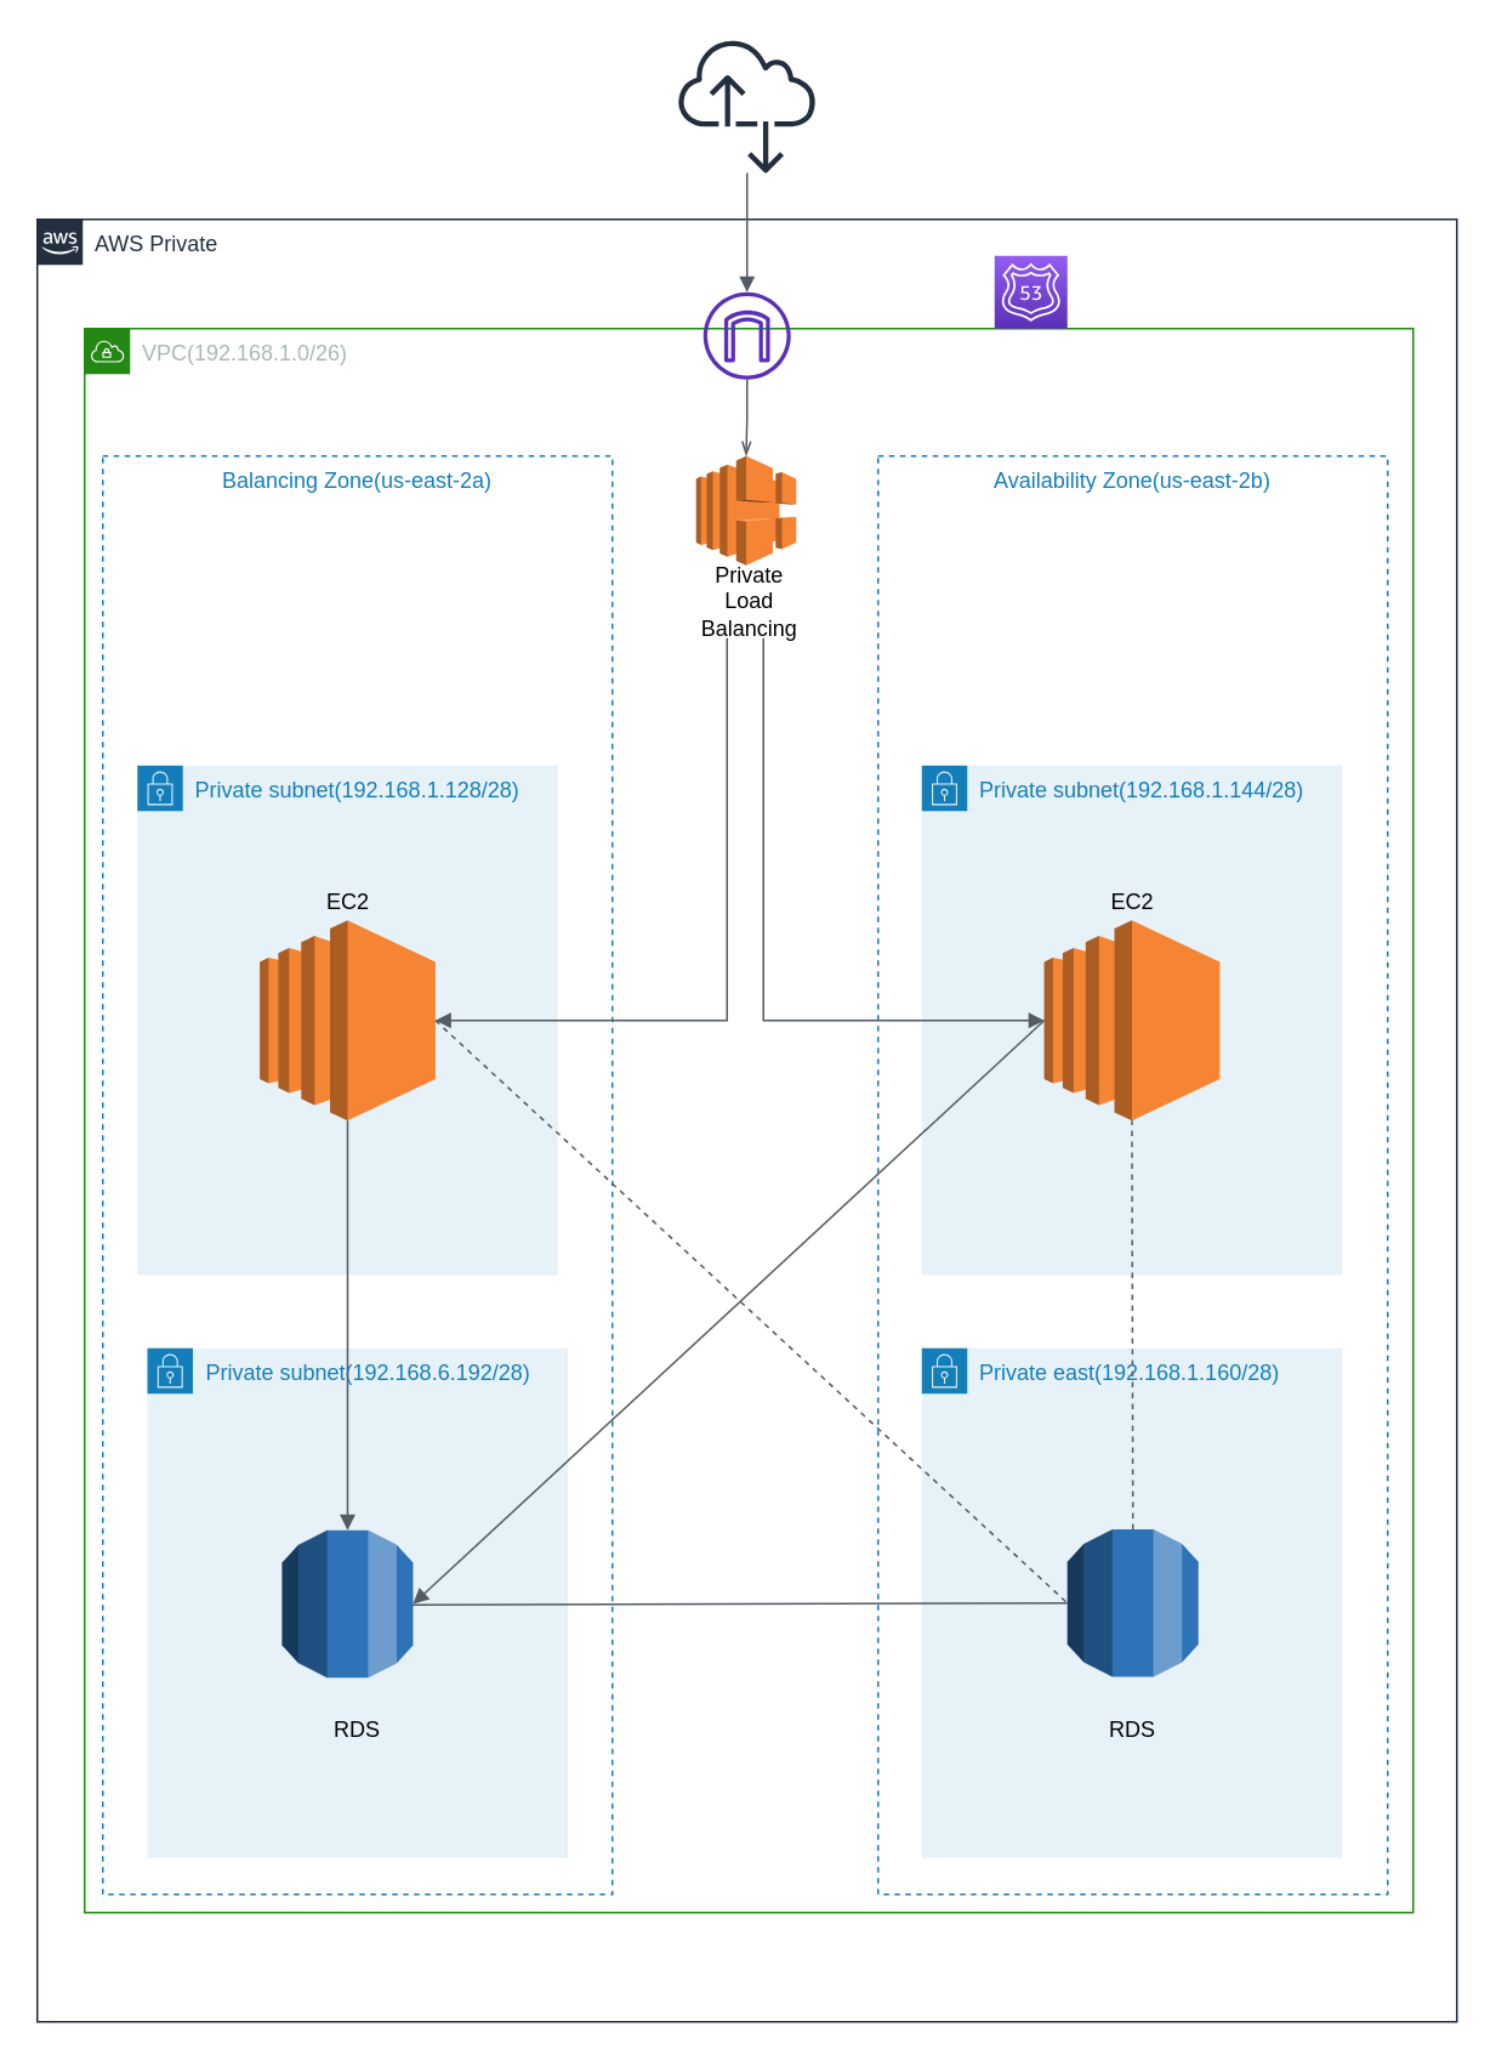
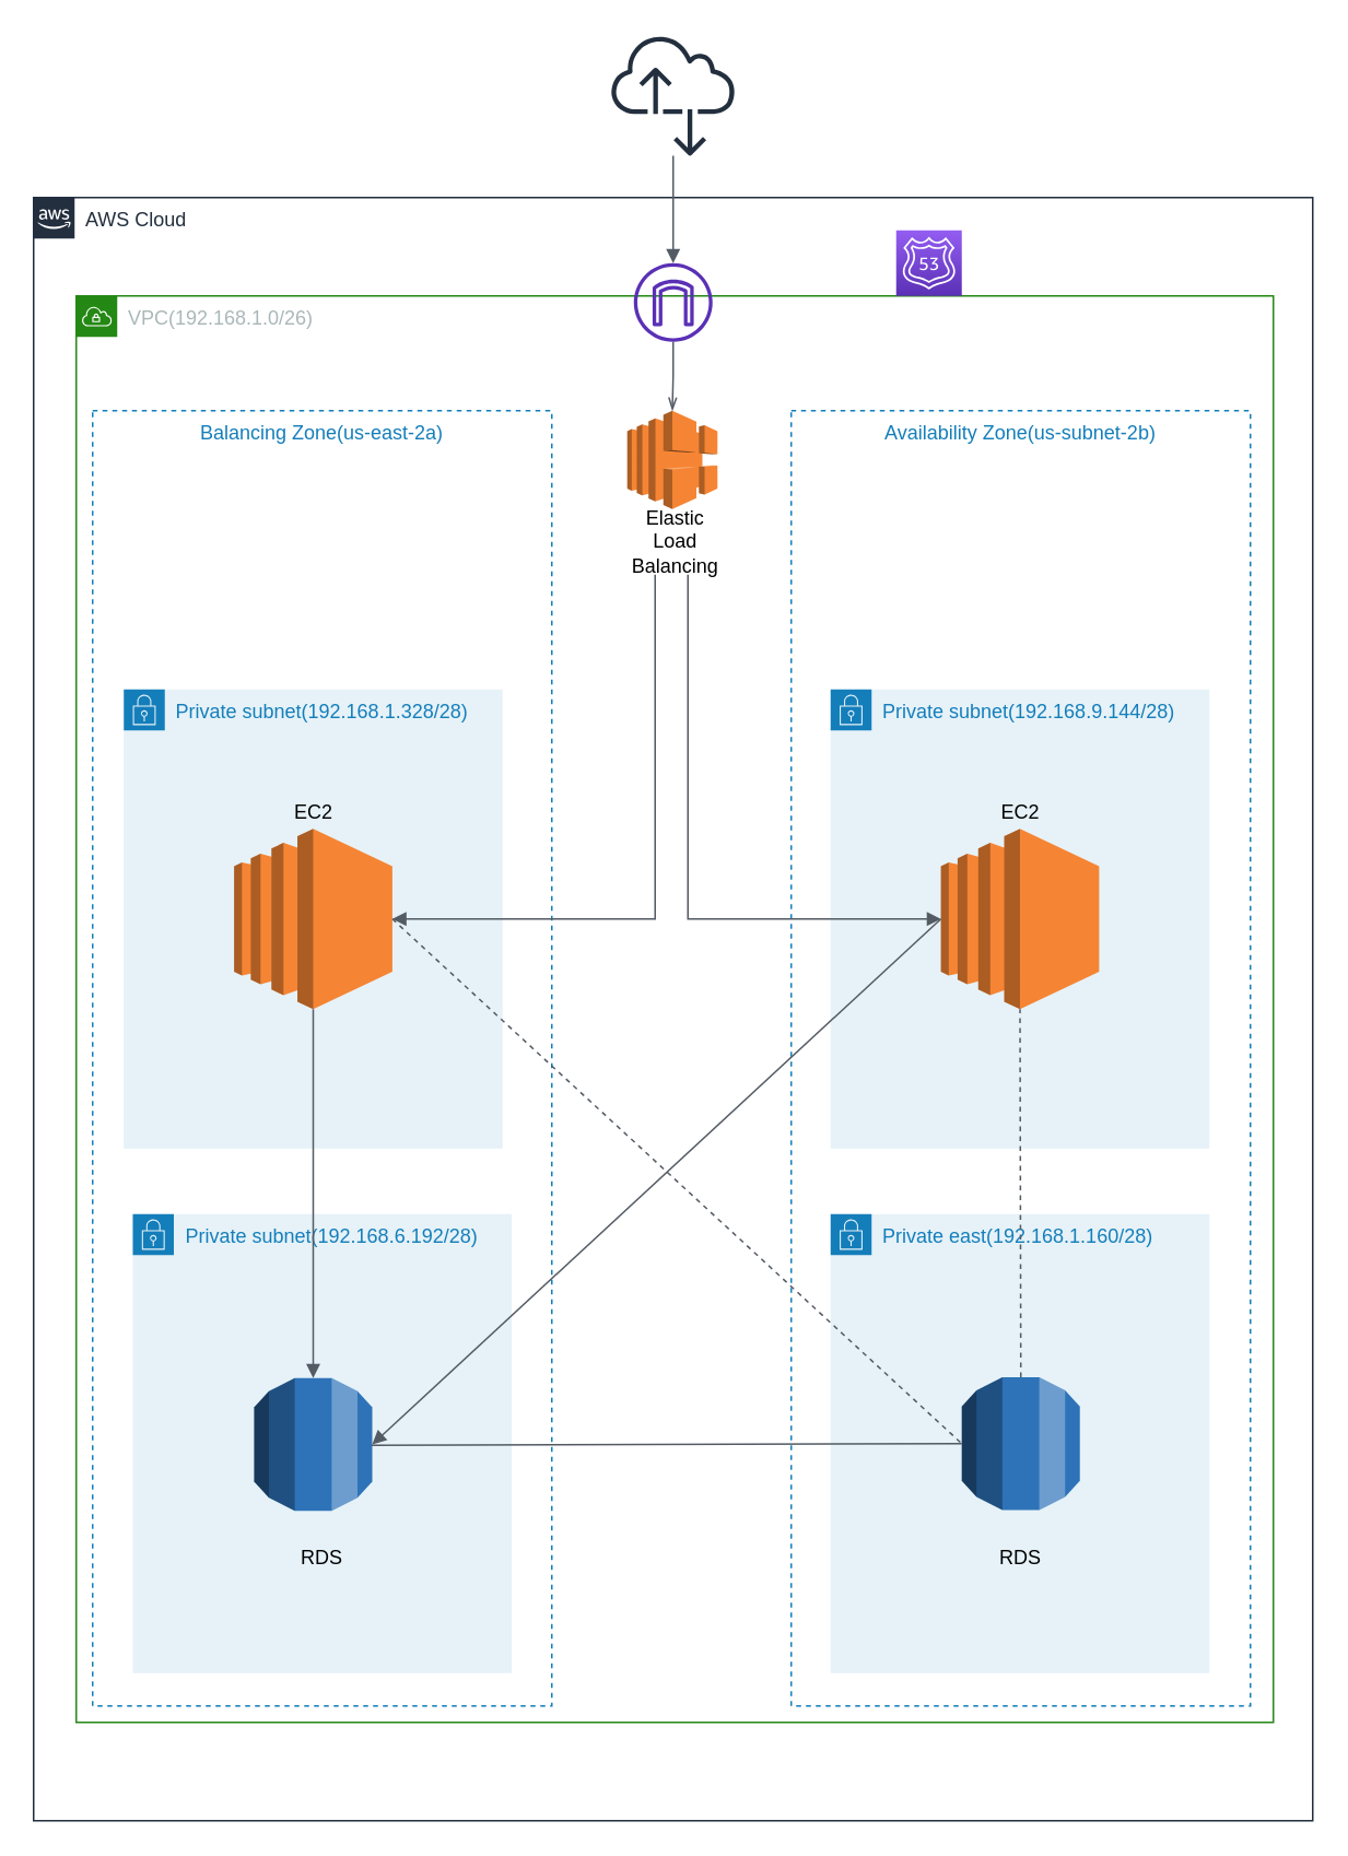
- <mxCell id="2" value="AWS Private" style="points=[[0,0],[0.25,0],[0.5,0],[0.75,0],[1,0],[1,0.25],[1,0.5],[1,0.75],[1,1],[0.75,1],[0.5,1],[0.25,1],[0,1],[0,0.75],[0,0.5],[0,0.25]];outlineConnect=0;gradientColor=none;html=1;whiteSpace=wrap;fontSize=12;fontStyle=0;shape=mxgraph.aws4.group;grIcon=mxgraph.aws4.group_aws_cloud_alt;strokeColor=#232F3E;fillColor=none;verticalAlign=top;align=left;spacingLeft=30;fontColor=#232F3E;dashed=0;" parent="1" vertex="1"><mxGeometry x="20" y="120" width="780" height="990" as="geometry" /></mxCell>
+ <mxCell id="2" value="AWS Cloud" style="points=[[0,0],[0.25,0],[0.5,0],[0.75,0],[1,0],[1,0.25],[1,0.5],[1,0.75],[1,1],[0.75,1],[0.5,1],[0.25,1],[0,1],[0,0.75],[0,0.5],[0,0.25]];outlineConnect=0;gradientColor=none;html=1;whiteSpace=wrap;fontSize=12;fontStyle=0;shape=mxgraph.aws4.group;grIcon=mxgraph.aws4.group_aws_cloud_alt;strokeColor=#232F3E;fillColor=none;verticalAlign=top;align=left;spacingLeft=30;fontColor=#232F3E;dashed=0;" parent="1" vertex="1"><mxGeometry x="20" y="120" width="780" height="990" as="geometry" /></mxCell>
- <mxCell id="11" value="Availability Zone(us-east-2b)" style="fillColor=none;strokeColor=#147EBA;dashed=1;verticalAlign=top;fontStyle=0;fontColor=#147EBA;" parent="1" vertex="1"><mxGeometry x="482" y="250" width="280" height="790" as="geometry" /></mxCell>
+ <mxCell id="11" value="Availability Zone(us-subnet-2b)" style="fillColor=none;strokeColor=#147EBA;dashed=1;verticalAlign=top;fontStyle=0;fontColor=#147EBA;" parent="1" vertex="1"><mxGeometry x="482" y="250" width="280" height="790" as="geometry" /></mxCell>
- <mxCell id="29" value="Private Load Balancing" style="text;html=1;strokeColor=none;fillColor=none;align=center;verticalAlign=middle;whiteSpace=wrap;rounded=0;" vertex="1" parent="1"><mxGeometry x="382.75" y="310" width="56.5" height="40" as="geometry" /></mxCell>
+ <mxCell id="29" value="Elastic Load Balancing" style="text;html=1;strokeColor=none;fillColor=none;align=center;verticalAlign=middle;whiteSpace=wrap;rounded=0;" vertex="1" parent="1"><mxGeometry x="382.75" y="310" width="56.5" height="40" as="geometry" /></mxCell>
- <mxCell id="12" value="Private subnet(192.168.1.128/28)" style="points=[[0,0],[0.25,0],[0.5,0],[0.75,0],[1,0],[1,0.25],[1,0.5],[1,0.75],[1,1],[0.75,1],[0.5,1],[0.25,1],[0,1],[0,0.75],[0,0.5],[0,0.25]];outlineConnect=0;gradientColor=none;html=1;whiteSpace=wrap;fontSize=12;fontStyle=0;shape=mxgraph.aws4.group;grIcon=mxgraph.aws4.group_security_group;grStroke=0;strokeColor=#147EBA;fillColor=#E6F2F8;verticalAlign=top;align=left;spacingLeft=30;fontColor=#147EBA;dashed=0;" vertex="1" parent="1"><mxGeometry x="75" y="420" width="231" height="280" as="geometry" /></mxCell>
+ <mxCell id="12" value="Private subnet(192.168.1.328/28)" style="points=[[0,0],[0.25,0],[0.5,0],[0.75,0],[1,0],[1,0.25],[1,0.5],[1,0.75],[1,1],[0.75,1],[0.5,1],[0.25,1],[0,1],[0,0.75],[0,0.5],[0,0.25]];outlineConnect=0;gradientColor=none;html=1;whiteSpace=wrap;fontSize=12;fontStyle=0;shape=mxgraph.aws4.group;grIcon=mxgraph.aws4.group_security_group;grStroke=0;strokeColor=#147EBA;fillColor=#E6F2F8;verticalAlign=top;align=left;spacingLeft=30;fontColor=#147EBA;dashed=0;" vertex="1" parent="1"><mxGeometry x="75" y="420" width="231" height="280" as="geometry" /></mxCell>
- <mxCell id="14" value="Private subnet(192.168.1.144/28)" style="points=[[0,0],[0.25,0],[0.5,0],[0.75,0],[1,0],[1,0.25],[1,0.5],[1,0.75],[1,1],[0.75,1],[0.5,1],[0.25,1],[0,1],[0,0.75],[0,0.5],[0,0.25]];outlineConnect=0;gradientColor=none;html=1;whiteSpace=wrap;fontSize=12;fontStyle=0;shape=mxgraph.aws4.group;grIcon=mxgraph.aws4.group_security_group;grStroke=0;strokeColor=#147EBA;fillColor=#E6F2F8;verticalAlign=top;align=left;spacingLeft=30;fontColor=#147EBA;dashed=0;" vertex="1" parent="1"><mxGeometry x="506" y="420" width="231" height="280" as="geometry" /></mxCell>
+ <mxCell id="14" value="Private subnet(192.168.9.144/28)" style="points=[[0,0],[0.25,0],[0.5,0],[0.75,0],[1,0],[1,0.25],[1,0.5],[1,0.75],[1,1],[0.75,1],[0.5,1],[0.25,1],[0,1],[0,0.75],[0,0.5],[0,0.25]];outlineConnect=0;gradientColor=none;html=1;whiteSpace=wrap;fontSize=12;fontStyle=0;shape=mxgraph.aws4.group;grIcon=mxgraph.aws4.group_security_group;grStroke=0;strokeColor=#147EBA;fillColor=#E6F2F8;verticalAlign=top;align=left;spacingLeft=30;fontColor=#147EBA;dashed=0;" vertex="1" parent="1"><mxGeometry x="506" y="420" width="231" height="280" as="geometry" /></mxCell>
